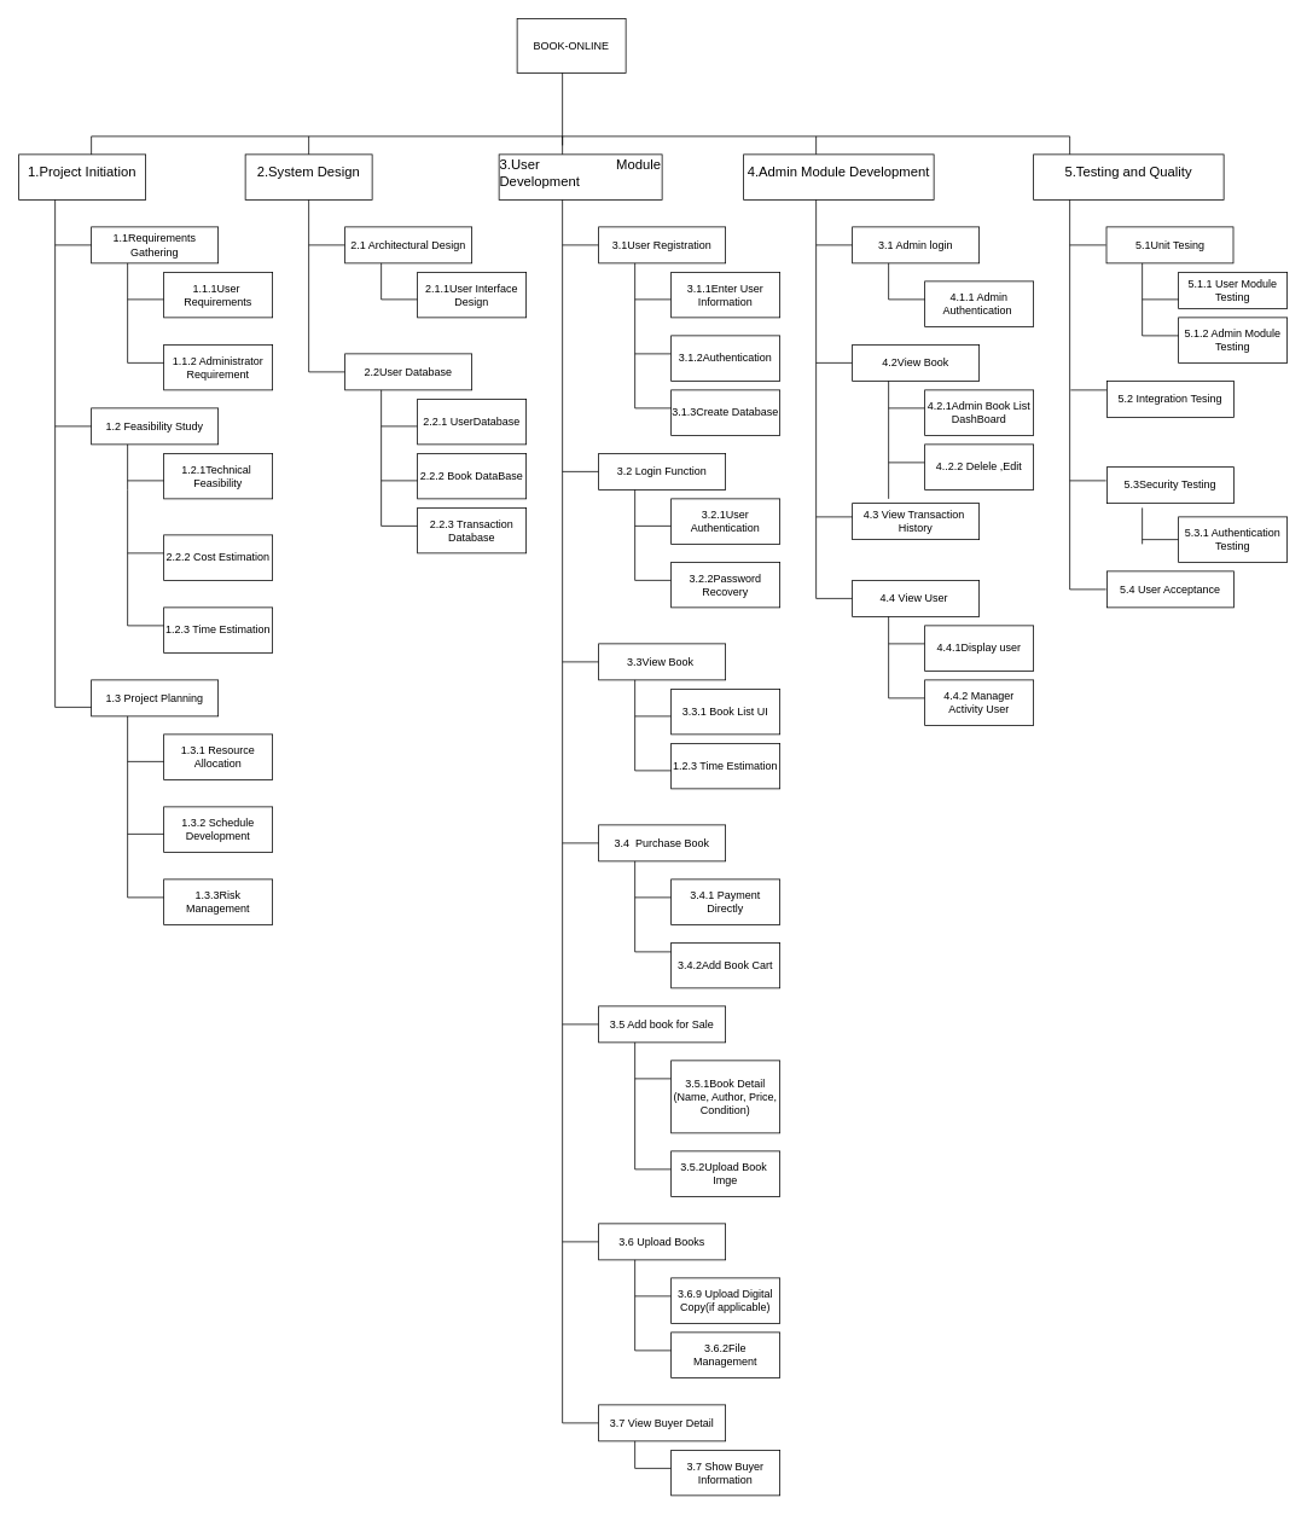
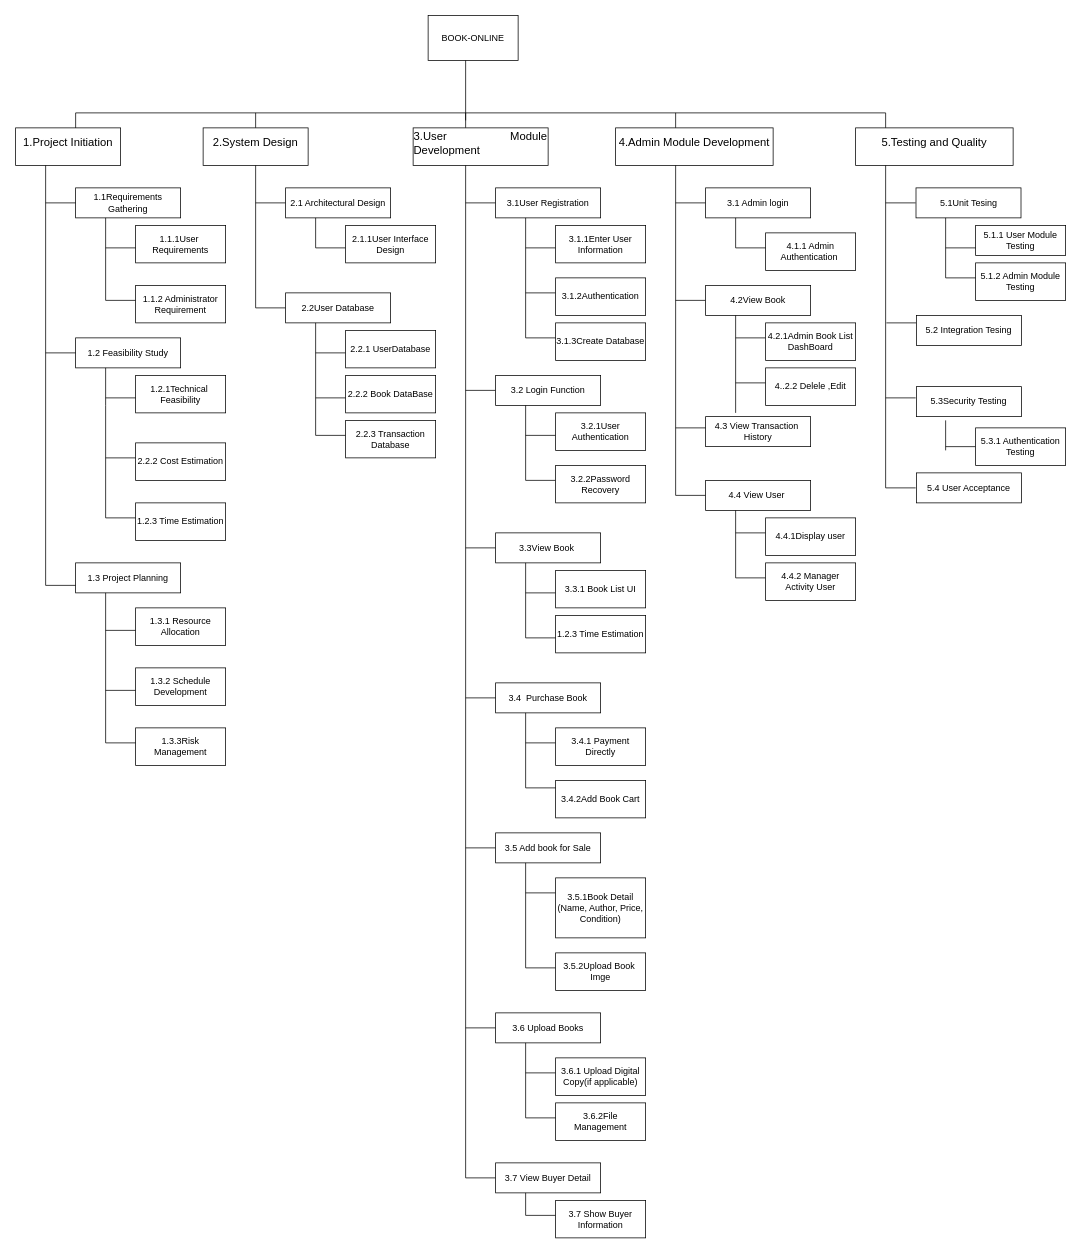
- <mxCell id="94" value="3.6.9 Upload Digital Copy(if applicable)" style="rounded=0;whiteSpace=wrap;html=1;" vertex="1" parent="1"><mxGeometry x="740" y="1410" width="120" height="50" as="geometry" /></mxCell>
+ <mxCell id="94" value="3.6.1 Upload Digital Copy(if applicable)" style="rounded=0;whiteSpace=wrap;html=1;" vertex="1" parent="1"><mxGeometry x="740" y="1410" width="120" height="50" as="geometry" /></mxCell>
